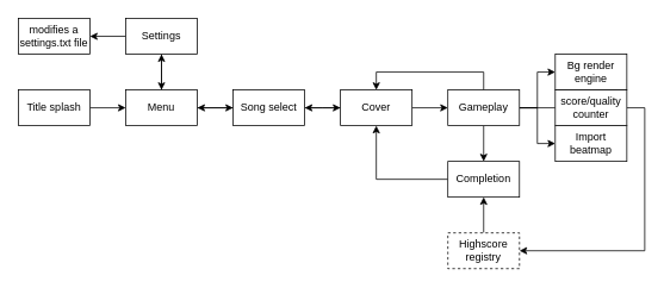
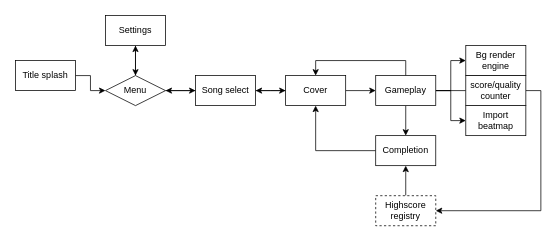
- <mxCell id="10" value="modifies a settings.txt file" style="rounded=0;whiteSpace=wrap;html=1;" vertex="1" parent="1"><mxGeometry x="20" y="20" width="80" height="40" as="geometry" /></mxCell>
- <mxCell id="8" value="" style="edgeStyle=orthogonalEdgeStyle;rounded=0;orthogonalLoop=1;jettySize=auto;html=1;" edge="1" parent="1" source="9" target="10"><mxGeometry relative="1" as="geometry" /></mxCell>
- <mxCell id="3" value="&lt;div&gt;Title splash&lt;/div&gt;" style="rounded=0;whiteSpace=wrap;html=1;" vertex="1" parent="1"><mxGeometry x="20" y="100" width="80" height="40" as="geometry" /></mxCell>
+ <mxCell id="3" value="&lt;div&gt;Title splash&lt;/div&gt;" style="rounded=0;whiteSpace=wrap;html=1;" vertex="1" parent="1"><mxGeometry x="20" y="80" width="80" height="40" as="geometry" /></mxCell>
- <mxCell id="6" value="&lt;div&gt;Menu&lt;/div&gt;" style="rounded=0;whiteSpace=wrap;html=1;" vertex="1" parent="1"><mxGeometry x="140" y="100" width="80" height="40" as="geometry" /></mxCell>
+ <mxCell id="6" value="&lt;div&gt;Menu&lt;/div&gt;" style="rhombus;whiteSpace=wrap;html=1;" vertex="1" parent="1"><mxGeometry x="140" y="100" width="80" height="40" as="geometry" /></mxCell>
